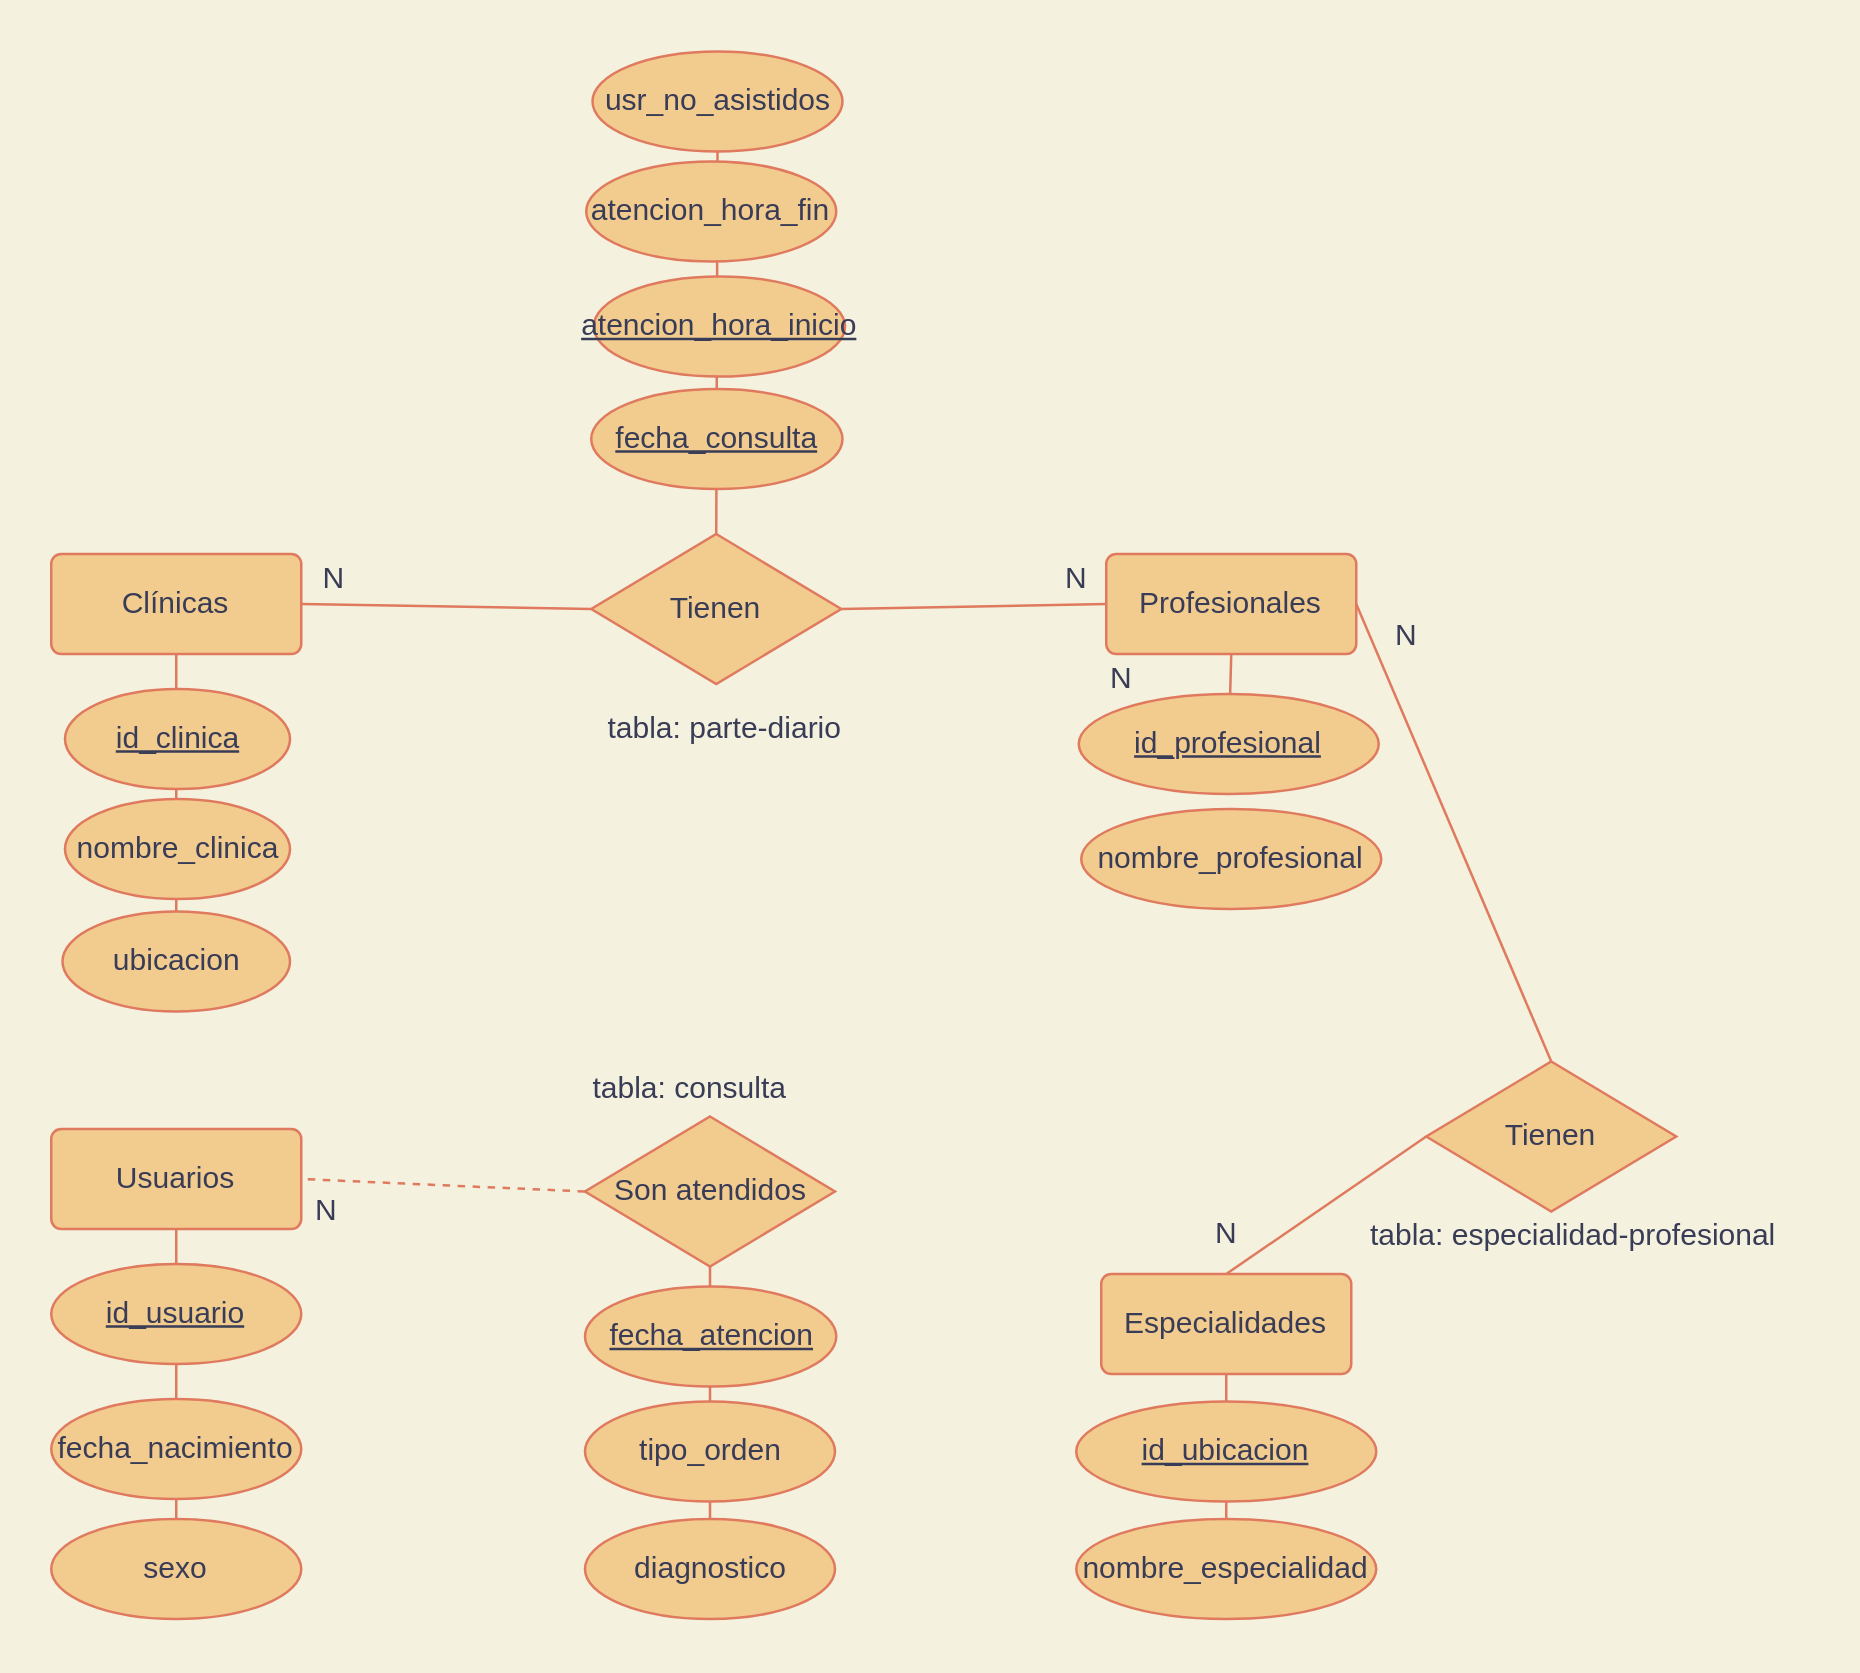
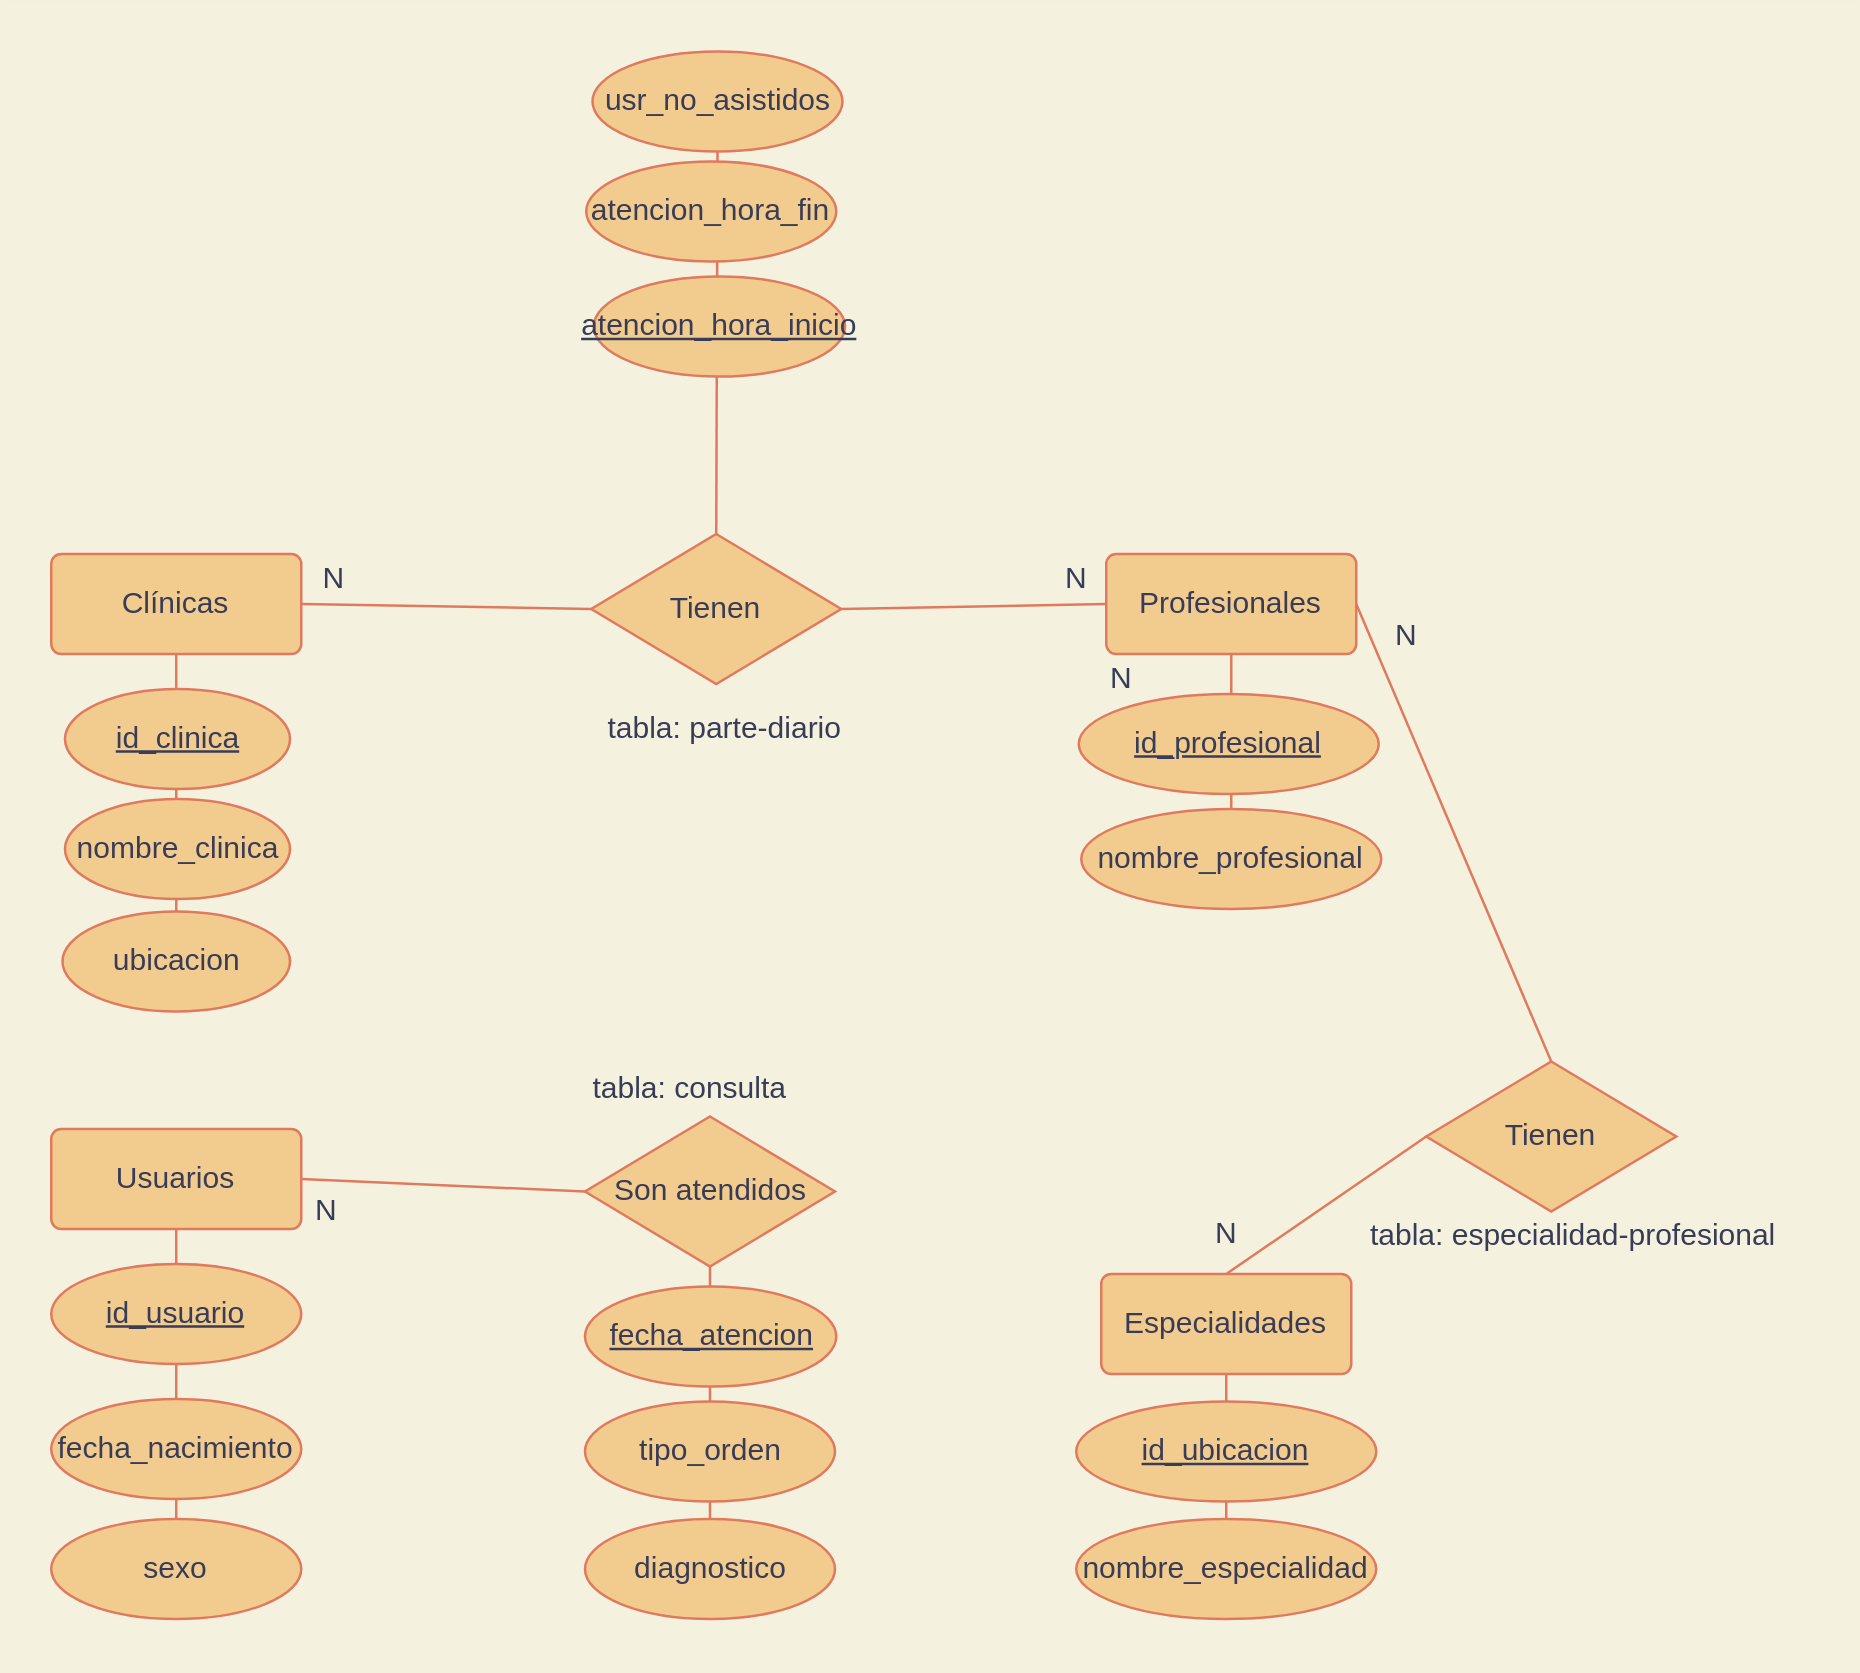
- <mxCell id="29" value="fecha_consulta" style="ellipse;whiteSpace=wrap;html=1;align=center;fontStyle=4;fillColor=#F2CC8F;strokeColor=#E07A5F;fontColor=#393C56;" parent="1" vertex="1"><mxGeometry x="236" y="155" width="100.5" height="40" as="geometry" /></mxCell>
- <mxCell id="3" value="" style="endArrow=none;html=1;rounded=0;strokeColor=#E07A5F;fontColor=#393C56;exitX=0.5;exitY=1;exitDx=0;exitDy=0;labelBackgroundColor=#F4F1DE;" parent="1" source="10" target="23" edge="1"><mxGeometry relative="1" as="geometry"><mxPoint x="452" y="271" as="sourcePoint" /><mxPoint x="250" y="470" as="targetPoint" /></mxGeometry></mxCell>
+ <mxCell id="3" value="" style="endArrow=none;html=1;rounded=0;entryX=0.5;entryY=0;entryDx=0;entryDy=0;strokeColor=#E07A5F;fontColor=#393C56;exitX=0.5;exitY=1;exitDx=0;exitDy=0;labelBackgroundColor=#F4F1DE;" parent="1" source="10" target="14" edge="1"><mxGeometry relative="1" as="geometry"><mxPoint x="452" y="271" as="sourcePoint" /><mxPoint x="250" y="470" as="targetPoint" /></mxGeometry></mxCell>
- <mxCell id="26" value="" style="endArrow=none;html=1;rounded=0;entryX=1;entryY=0.5;entryDx=0;entryDy=0;exitX=0;exitY=0.5;exitDx=0;exitDy=0;strokeColor=#E07A5F;fontColor=#393C56;labelBackgroundColor=#F4F1DE;dashed=1;" parent="1" source="31" target="15" edge="1"><mxGeometry relative="1" as="geometry"><mxPoint x="200" y="572" as="sourcePoint" /><mxPoint x="250" y="847" as="targetPoint" /></mxGeometry></mxCell>
+ <mxCell id="26" value="" style="endArrow=none;html=1;rounded=0;entryX=1;entryY=0.5;entryDx=0;entryDy=0;exitX=0;exitY=0.5;exitDx=0;exitDy=0;strokeColor=#E07A5F;fontColor=#393C56;labelBackgroundColor=#F4F1DE;" parent="1" source="31" target="15" edge="1"><mxGeometry relative="1" as="geometry"><mxPoint x="200" y="572" as="sourcePoint" /><mxPoint x="250" y="847" as="targetPoint" /></mxGeometry></mxCell>
